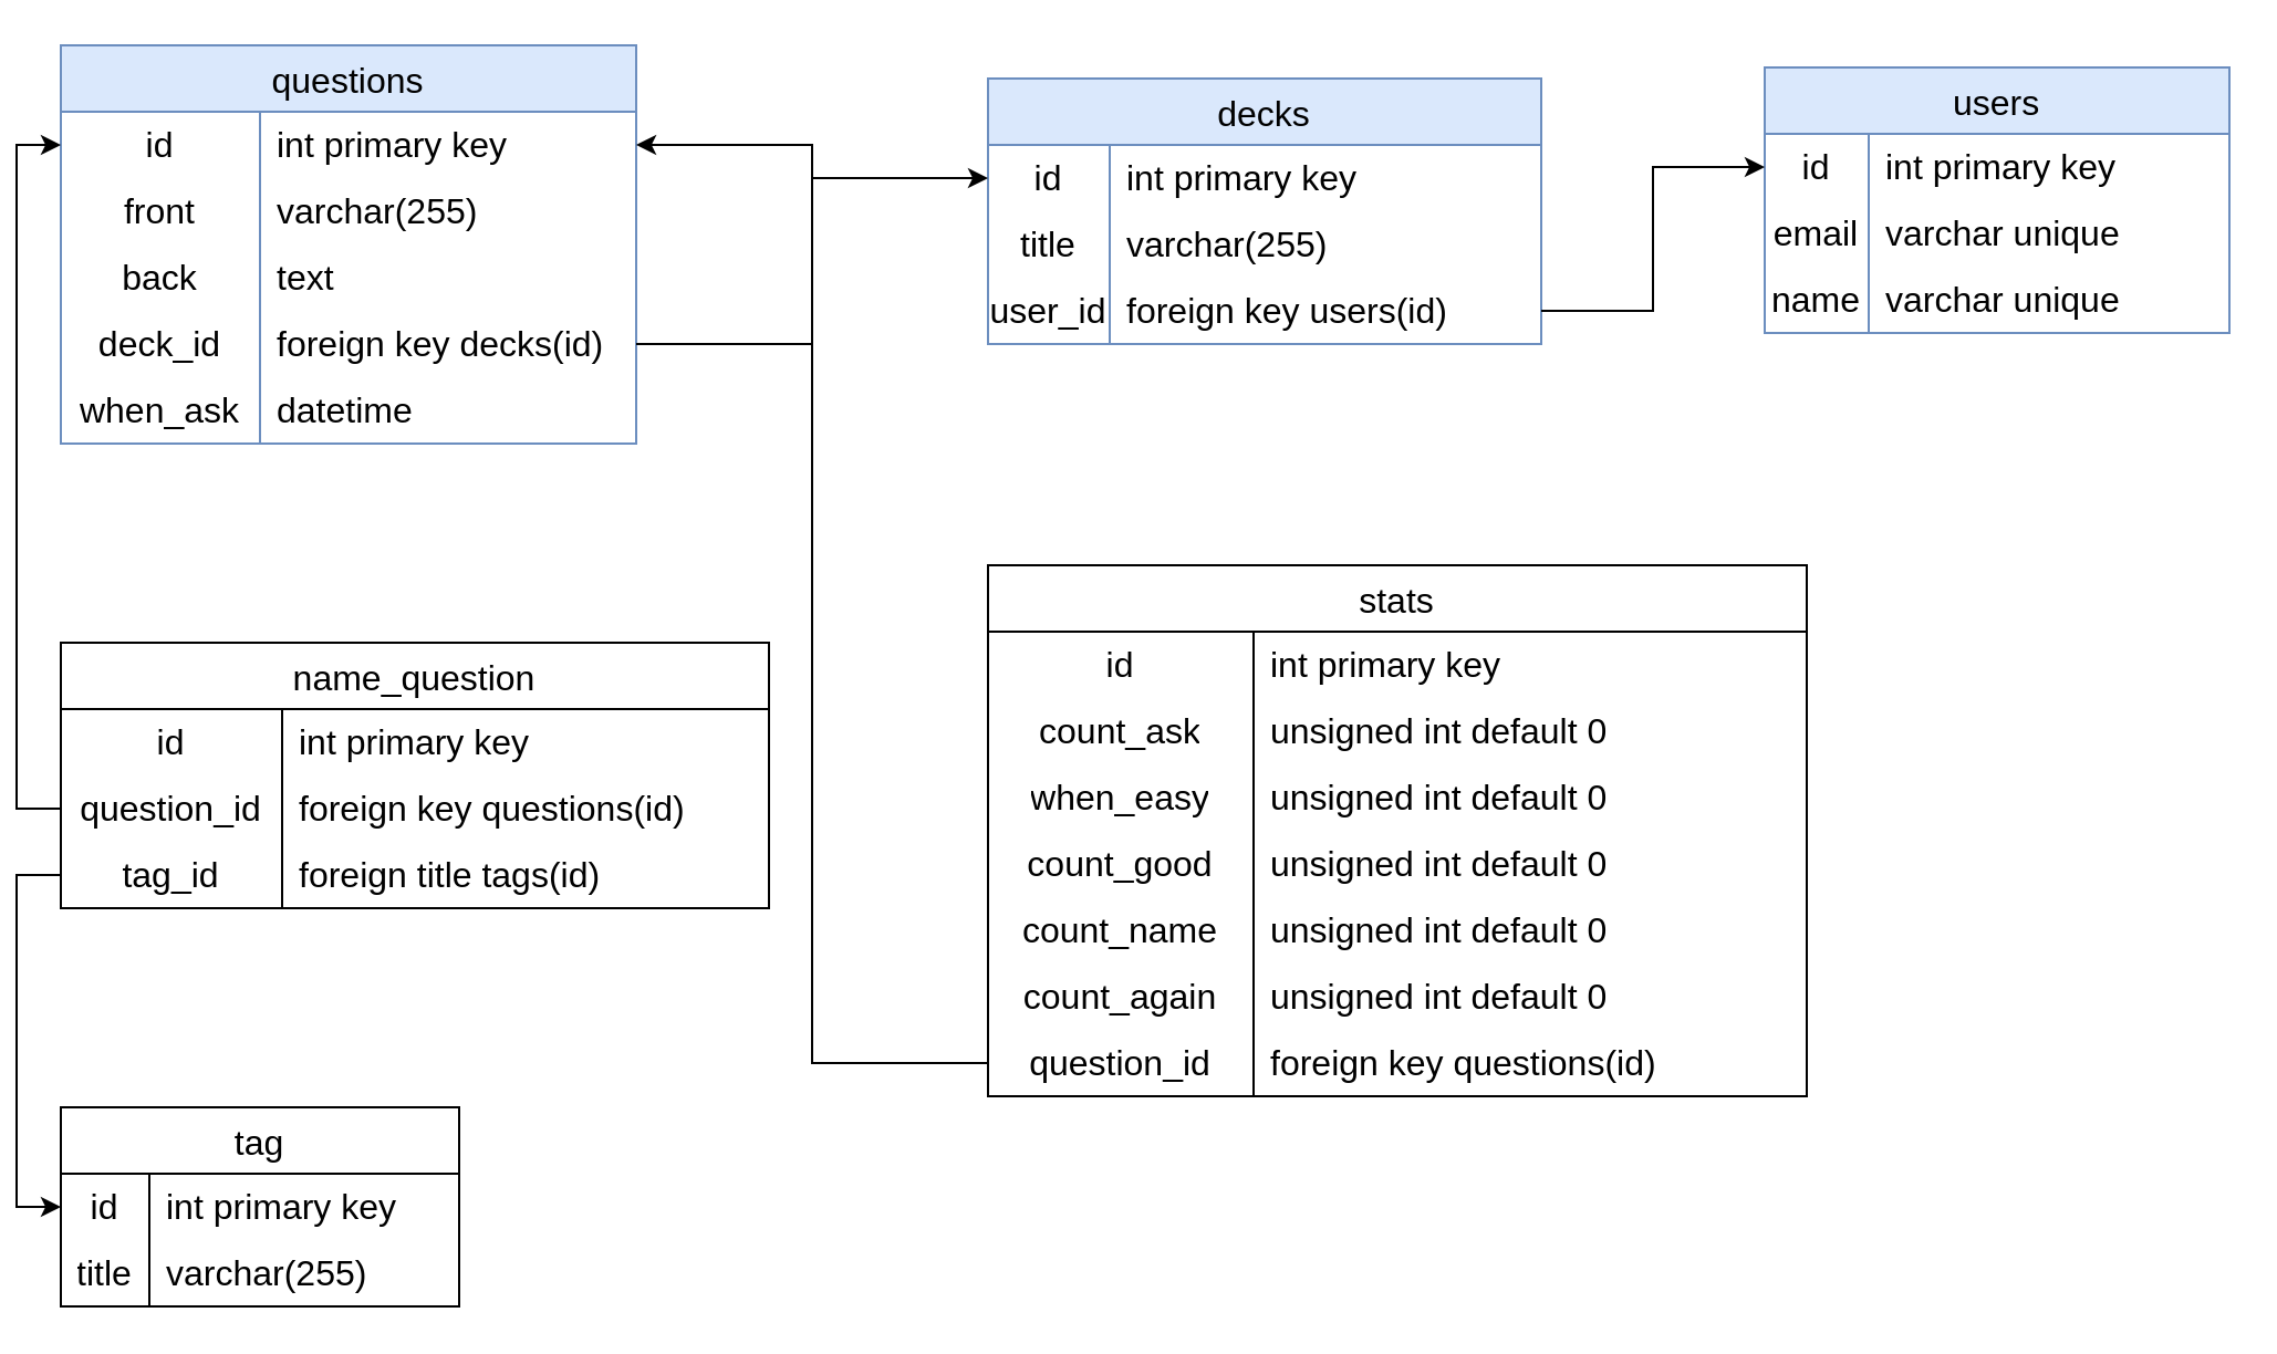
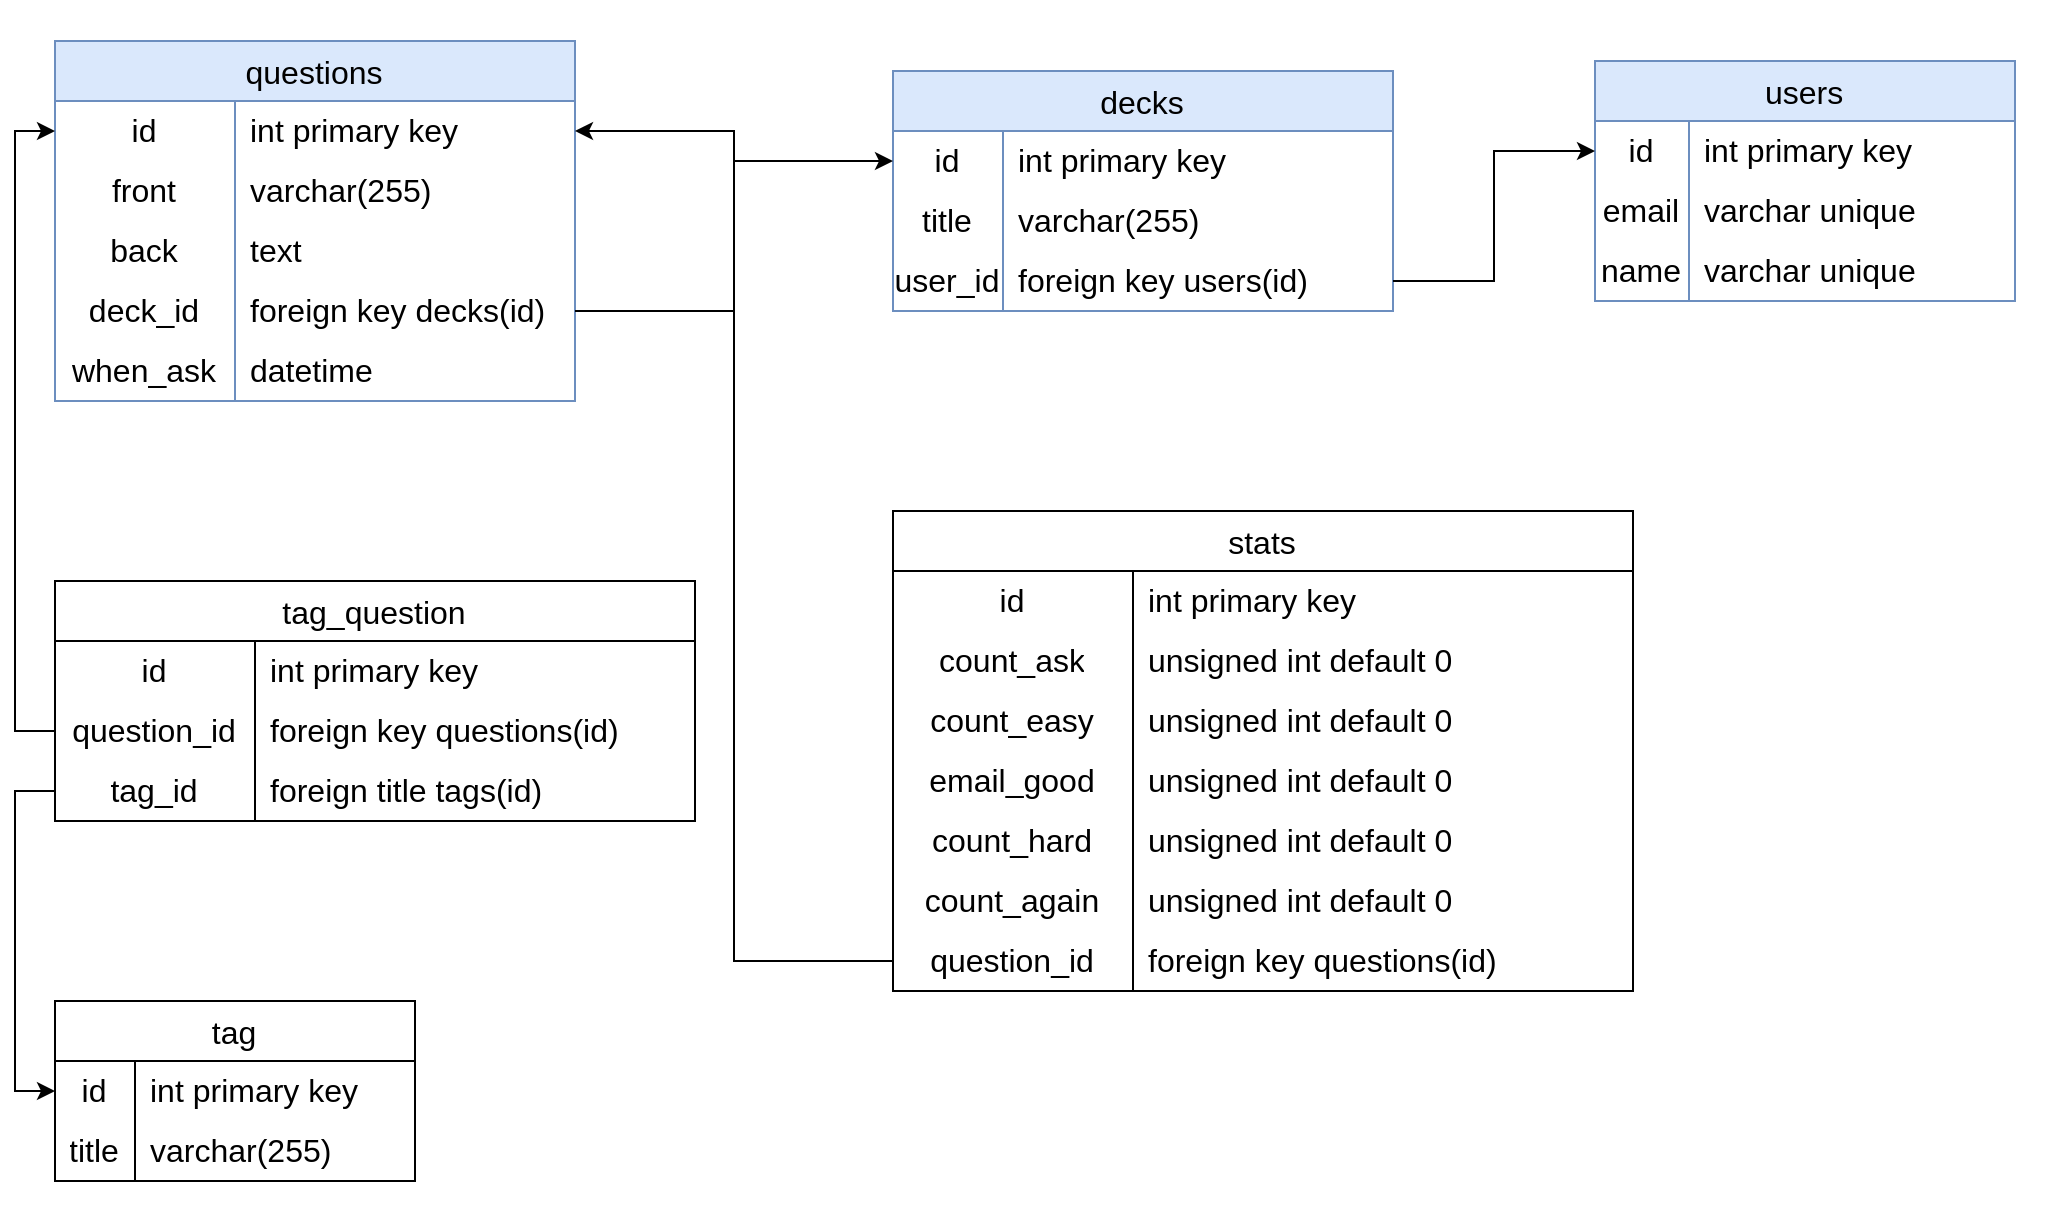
- <mxCell id="40" value="name_question" style="shape=table;startSize=30;container=1;collapsible=0;childLayout=tableLayout;fixedRows=1;rowLines=0;fontStyle=0;strokeColor=default;fontSize=16;" parent="1" vertex="1"><mxGeometry x="20" y="290" width="320" height="120" as="geometry" /></mxCell>
+ <mxCell id="40" value="tag_question" style="shape=table;startSize=30;container=1;collapsible=0;childLayout=tableLayout;fixedRows=1;rowLines=0;fontStyle=0;strokeColor=default;fontSize=16;" parent="1" vertex="1"><mxGeometry x="20" y="290" width="320" height="120" as="geometry" /></mxCell>
- <mxCell id="67" value="when_easy" style="shape=partialRectangle;html=1;whiteSpace=wrap;connectable=0;fillColor=none;top=0;left=0;bottom=0;right=0;overflow=hidden;strokeColor=inherit;fontSize=16;" parent="66" vertex="1"><mxGeometry width="120" height="30" as="geometry"><mxRectangle width="120" height="30" as="alternateBounds" /></mxGeometry></mxCell>
+ <mxCell id="67" value="count_easy" style="shape=partialRectangle;html=1;whiteSpace=wrap;connectable=0;fillColor=none;top=0;left=0;bottom=0;right=0;overflow=hidden;strokeColor=inherit;fontSize=16;" parent="66" vertex="1"><mxGeometry width="120" height="30" as="geometry"><mxRectangle width="120" height="30" as="alternateBounds" /></mxGeometry></mxCell>
- <mxCell id="70" value="count_good" style="shape=partialRectangle;html=1;whiteSpace=wrap;connectable=0;fillColor=none;top=0;left=0;bottom=0;right=0;overflow=hidden;strokeColor=inherit;fontSize=16;" parent="69" vertex="1"><mxGeometry width="120" height="30" as="geometry"><mxRectangle width="120" height="30" as="alternateBounds" /></mxGeometry></mxCell>
+ <mxCell id="70" value="email_good" style="shape=partialRectangle;html=1;whiteSpace=wrap;connectable=0;fillColor=none;top=0;left=0;bottom=0;right=0;overflow=hidden;strokeColor=inherit;fontSize=16;" parent="69" vertex="1"><mxGeometry width="120" height="30" as="geometry"><mxRectangle width="120" height="30" as="alternateBounds" /></mxGeometry></mxCell>
- <mxCell id="73" value="count_name" style="shape=partialRectangle;html=1;whiteSpace=wrap;connectable=0;fillColor=none;top=0;left=0;bottom=0;right=0;overflow=hidden;strokeColor=inherit;fontSize=16;" parent="72" vertex="1"><mxGeometry width="120" height="30" as="geometry"><mxRectangle width="120" height="30" as="alternateBounds" /></mxGeometry></mxCell>
+ <mxCell id="73" value="count_hard" style="shape=partialRectangle;html=1;whiteSpace=wrap;connectable=0;fillColor=none;top=0;left=0;bottom=0;right=0;overflow=hidden;strokeColor=inherit;fontSize=16;" parent="72" vertex="1"><mxGeometry width="120" height="30" as="geometry"><mxRectangle width="120" height="30" as="alternateBounds" /></mxGeometry></mxCell>
